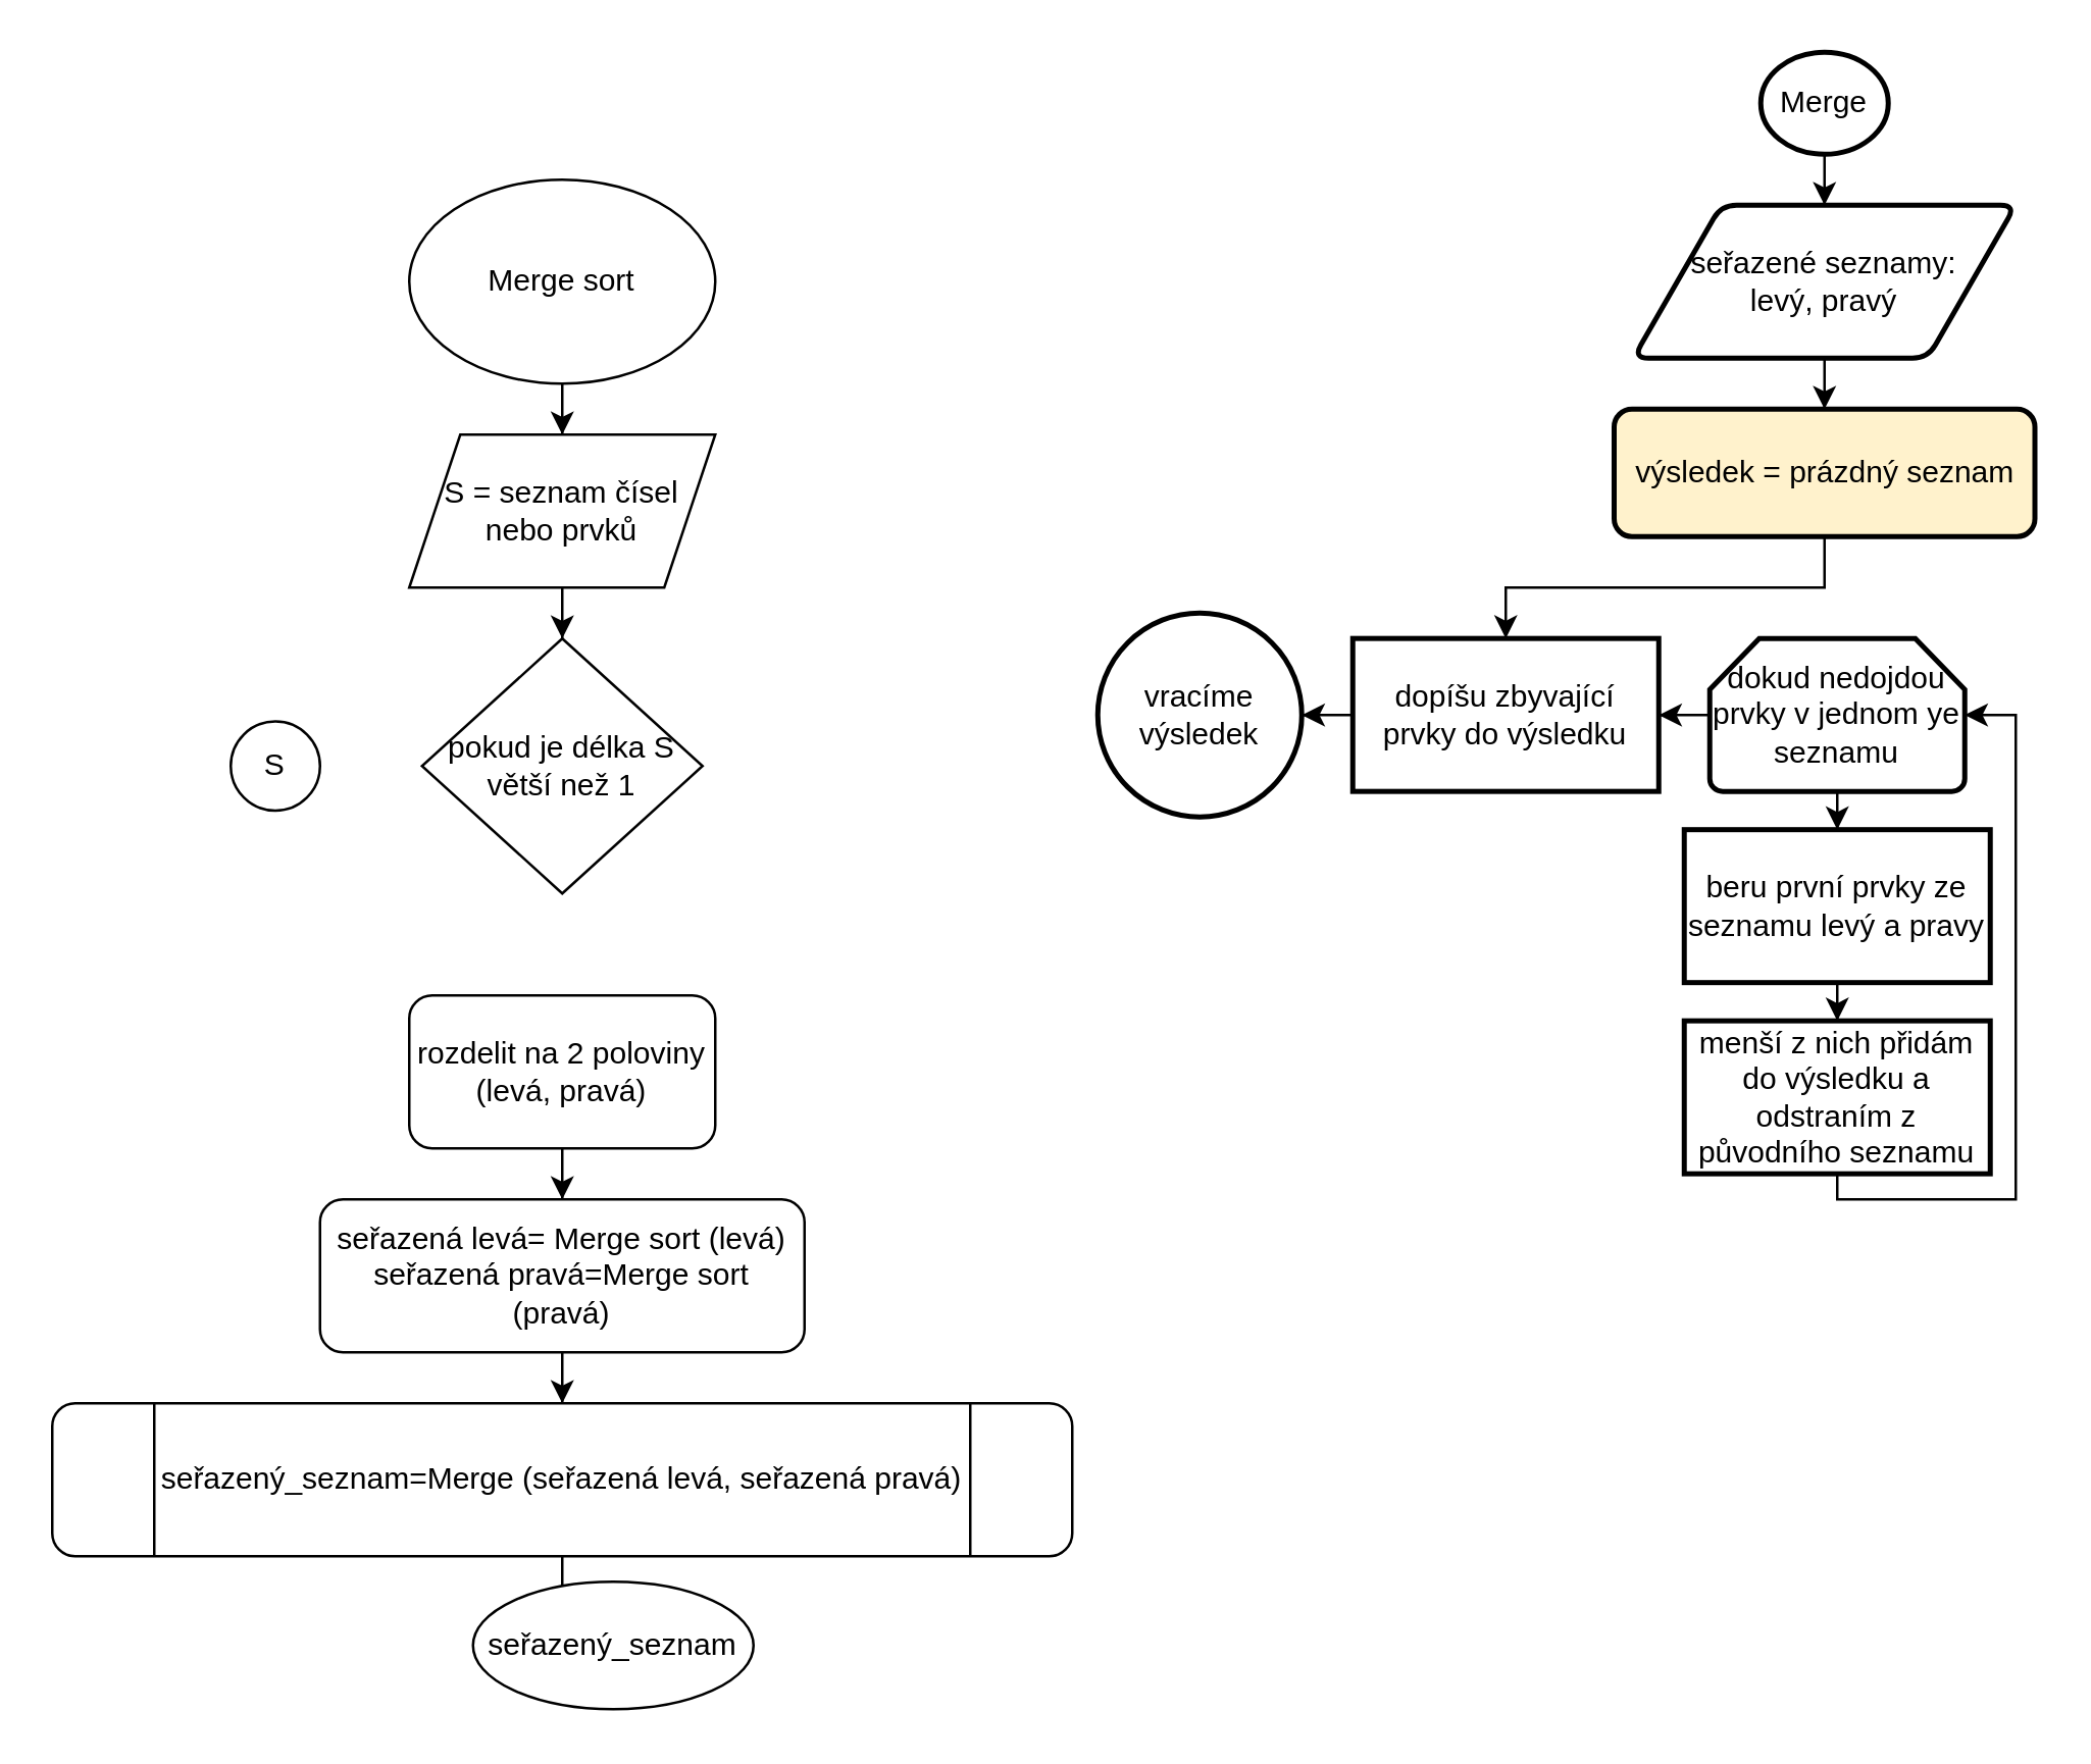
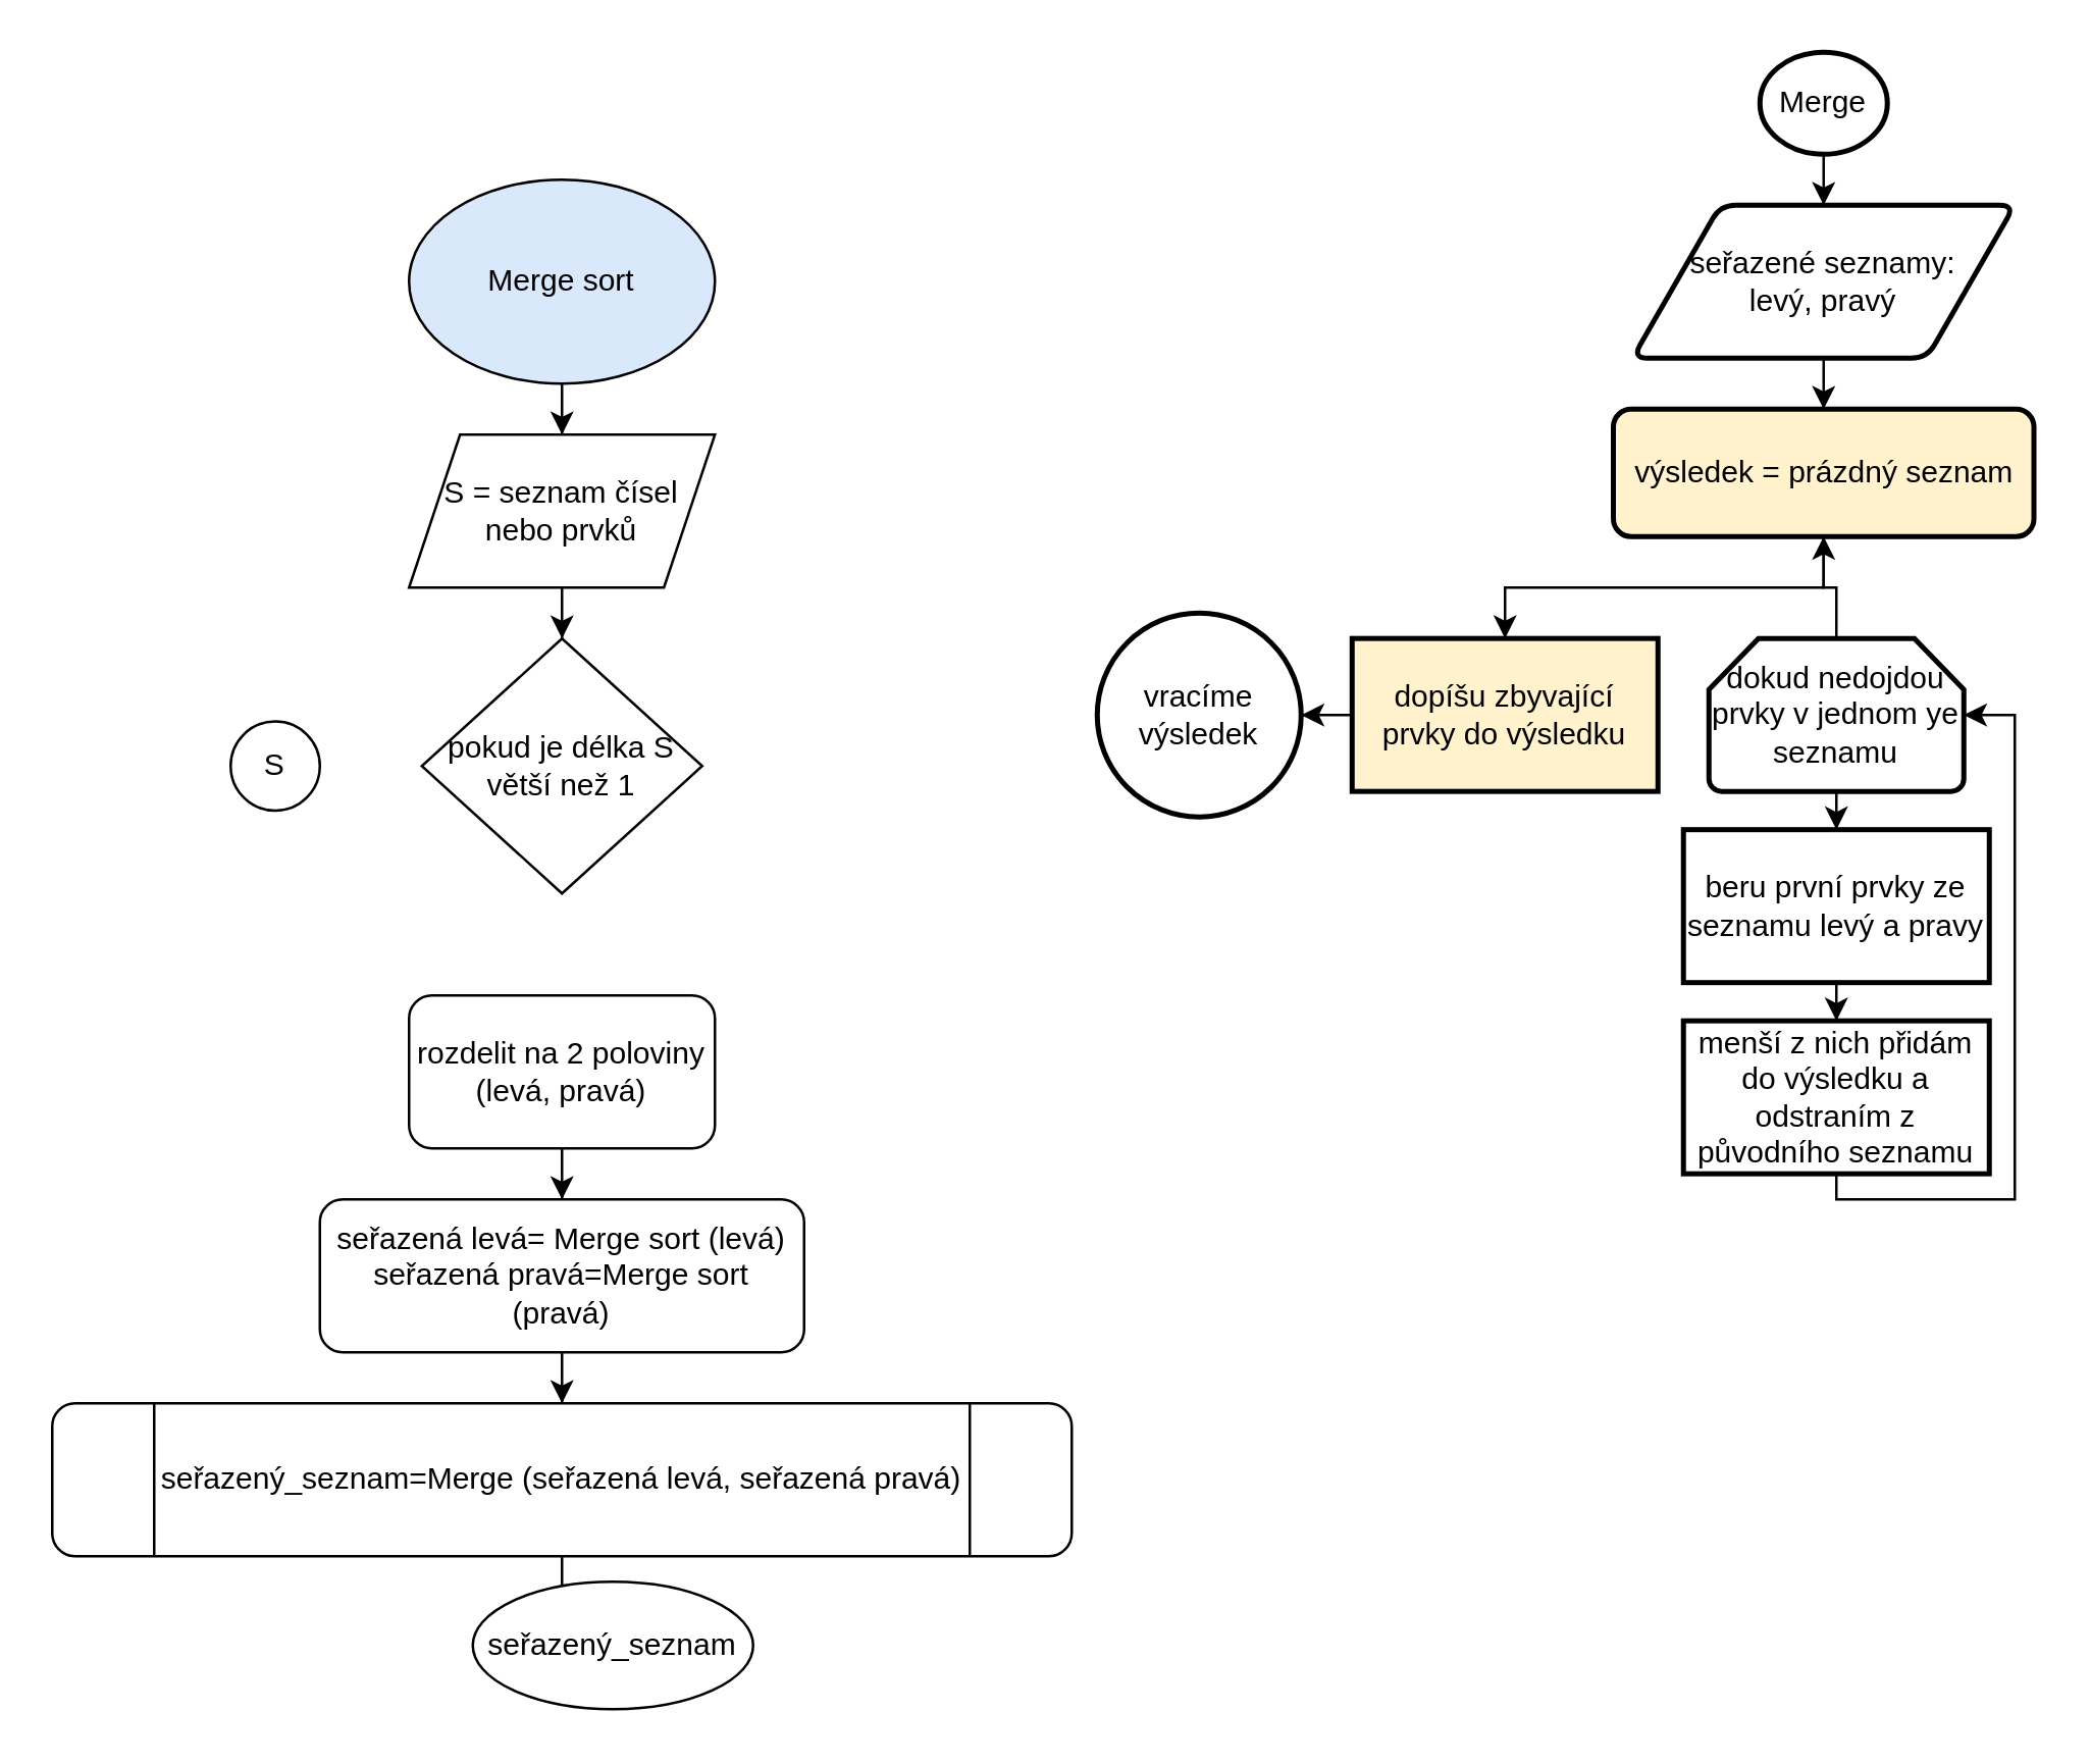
- <mxCell id="3" value="&lt;div&gt;Merge sort&lt;/div&gt;" style="ellipse;whiteSpace=wrap;html=1;" vertex="1" parent="1"><mxGeometry x="160" y="70" width="120" height="80" as="geometry" /></mxCell>
+ <mxCell id="3" value="&lt;div&gt;Merge sort&lt;/div&gt;" style="ellipse;whiteSpace=wrap;html=1;fillColor=#dae8fc;" vertex="1" parent="1"><mxGeometry x="160" y="70" width="120" height="80" as="geometry" /></mxCell>
- <mxCell id="27" value="dopíšu zbyvající prvky do výsledku" style="whiteSpace=wrap;html=1;strokeWidth=2;" vertex="1" parent="1"><mxGeometry x="530" y="249.97" width="120" height="60" as="geometry" /></mxCell>
+ <mxCell id="27" value="dopíšu zbyvající prvky do výsledku" style="whiteSpace=wrap;html=1;strokeWidth=2;fillColor=#fff2cc;" vertex="1" parent="1"><mxGeometry x="530" y="249.97" width="120" height="60" as="geometry" /></mxCell>
- <mxCell id="20" value="" style="edgeStyle=orthogonalEdgeStyle;rounded=0;orthogonalLoop=1;jettySize=auto;html=1;" edge="1" parent="1" source="21" target="27"><mxGeometry relative="1" as="geometry" /></mxCell>
+ <mxCell id="20" value="" style="edgeStyle=orthogonalEdgeStyle;rounded=0;orthogonalLoop=1;jettySize=auto;html=1;" edge="1" parent="1" source="21" target="30"><mxGeometry relative="1" as="geometry" /></mxCell>
